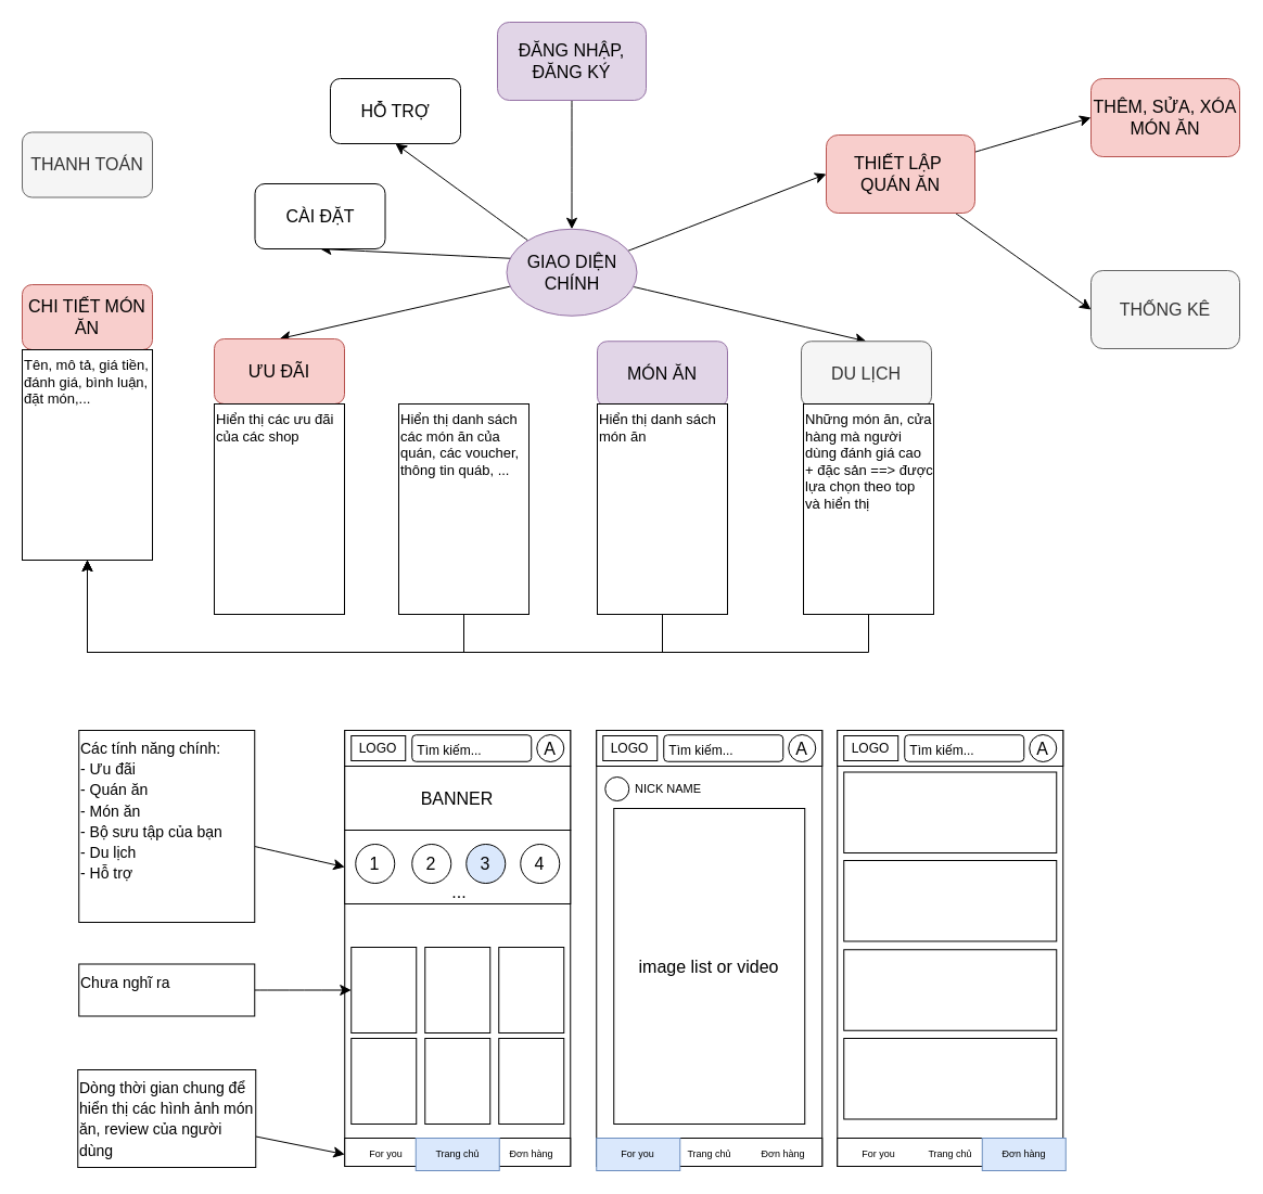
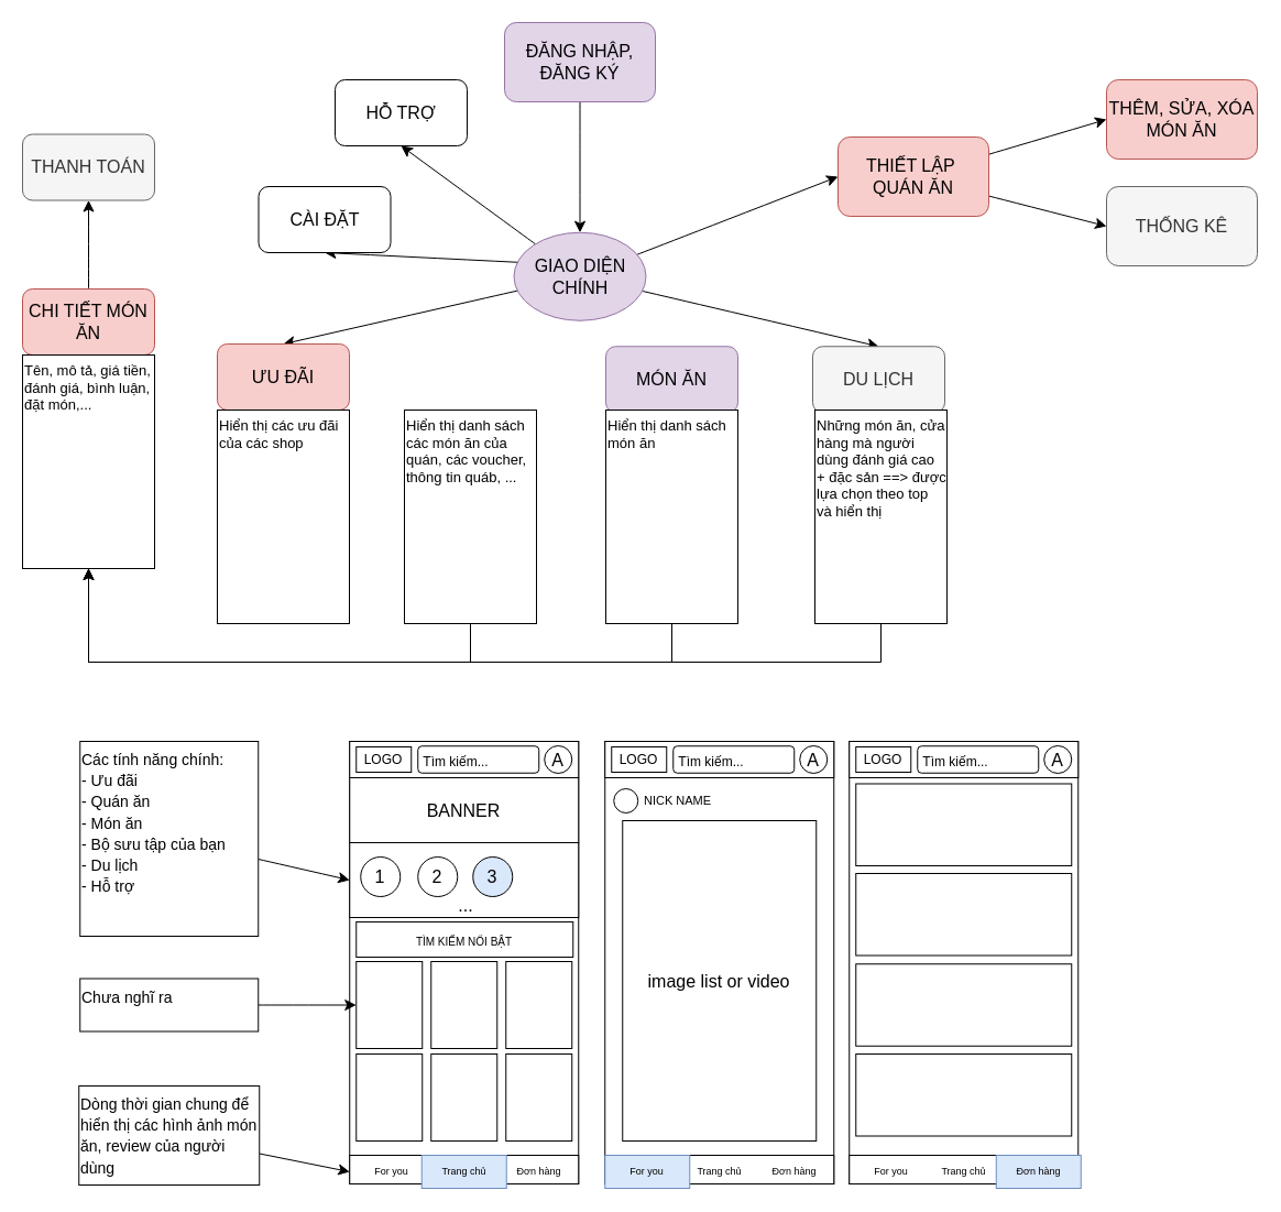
+ <mxCell id="75" style="edgeStyle=none;curved=1;rounded=0;orthogonalLoop=1;jettySize=auto;html=1;fontSize=12;startSize=8;endSize=8;" parent="1" source="76" target="79" edge="1"><mxGeometry relative="1" as="geometry"><mxPoint x="80" y="141.376" as="targetPoint" /></mxGeometry></mxCell>
- <mxCell id="84" value="THỐNG KÊ" style="rounded=1;whiteSpace=wrap;html=1;fontSize=16;fillColor=#f5f5f5;fontColor=#333333;strokeColor=#666666;" parent="1" vertex="1"><mxGeometry x="1005" y="249" width="137" height="72" as="geometry" /></mxCell>
+ <mxCell id="84" value="THỐNG KÊ" style="rounded=1;whiteSpace=wrap;html=1;fontSize=16;fillColor=#f5f5f5;fontColor=#333333;strokeColor=#666666;" parent="1" vertex="1"><mxGeometry x="1005" y="169" width="137" height="72" as="geometry" /></mxCell>
- <mxCell id="17" value="4" style="ellipse;whiteSpace=wrap;html=1;aspect=fixed;fontSize=16;" parent="1" vertex="1"><mxGeometry x="479.25" y="778" width="36" height="36" as="geometry" /></mxCell>
+ <mxCell id="23" value="&lt;font style=&quot;font-size: 10px;&quot;&gt;TÌM KIẾM NỔI BẬT&lt;/font&gt;" style="rounded=0;whiteSpace=wrap;html=1;fontSize=16;" parent="1" vertex="1"><mxGeometry x="323.25" y="837" width="197" height="32" as="geometry" /></mxCell>
